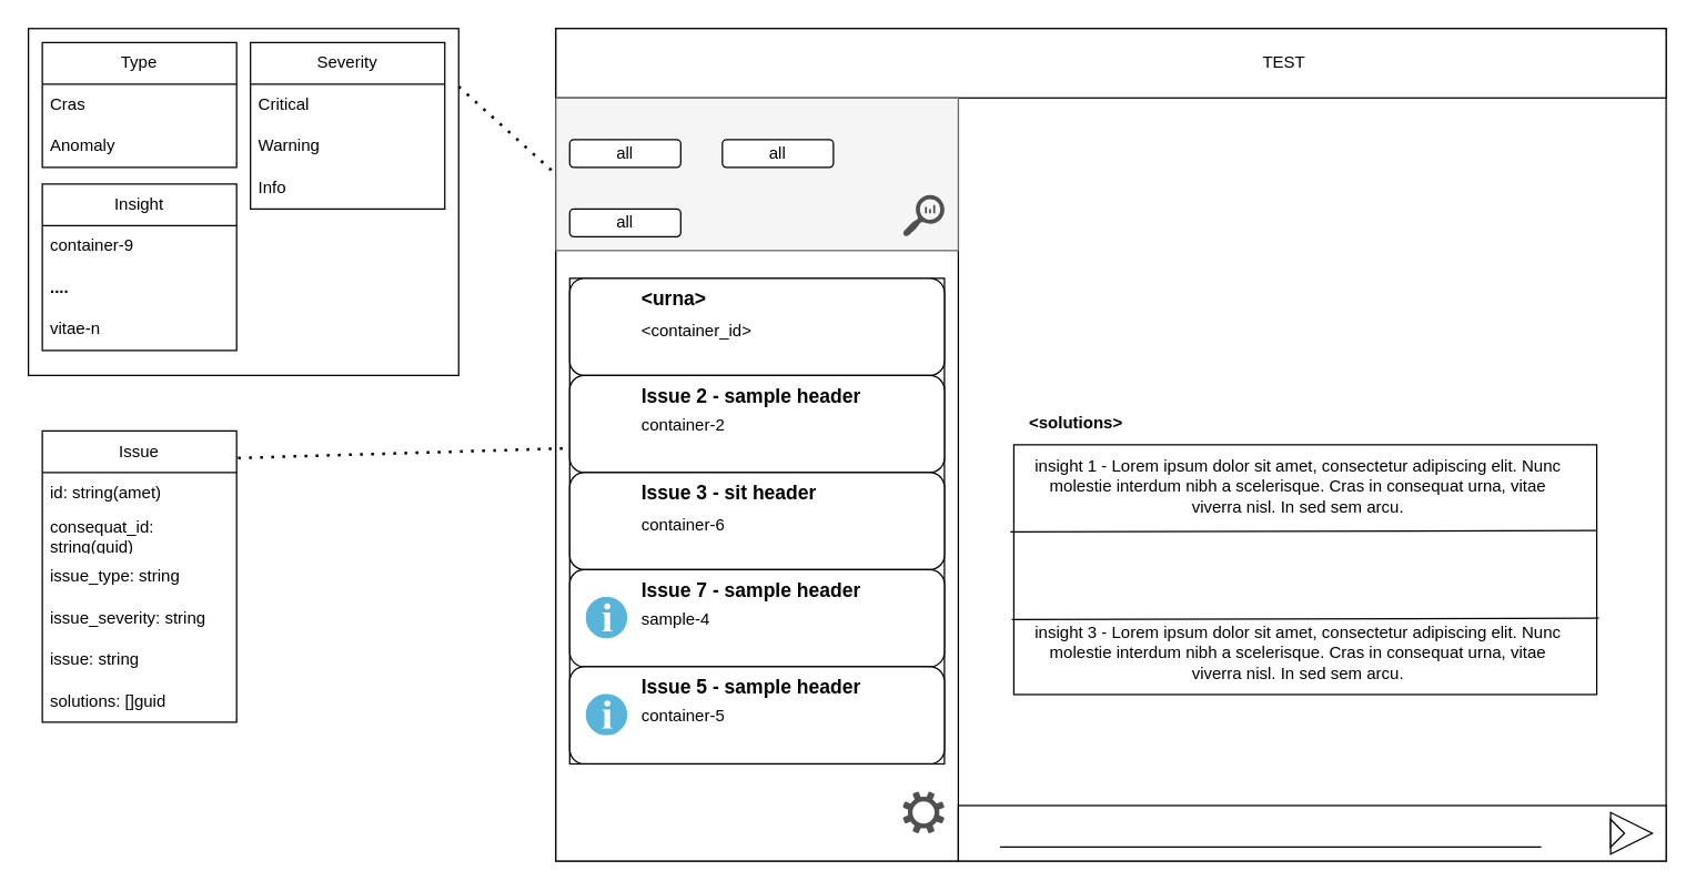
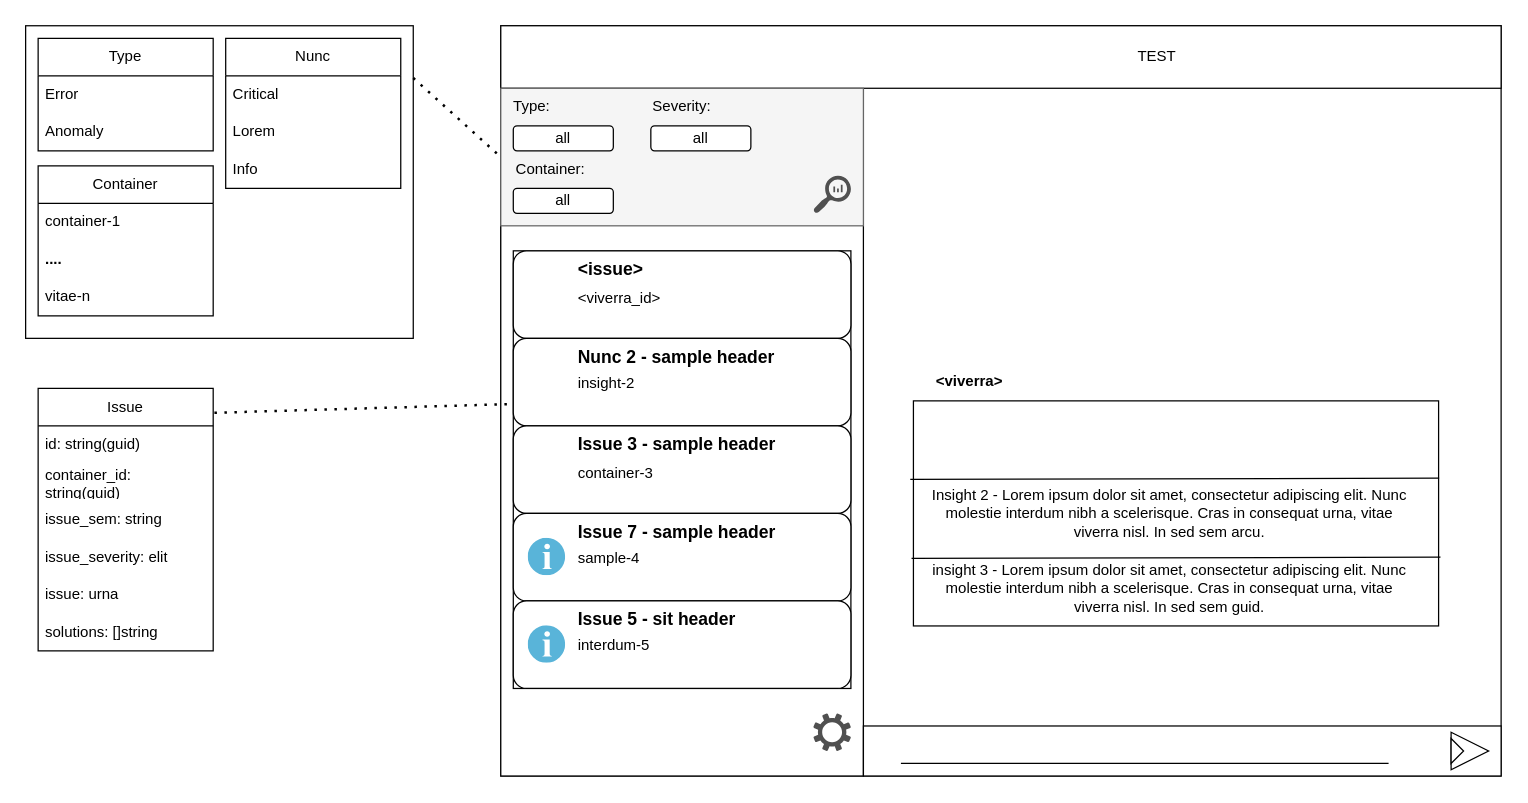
- <mxCell id="51" value="Severity" style="swimlane;fontStyle=0;childLayout=stackLayout;horizontal=1;startSize=30;horizontalStack=0;resizeParent=1;resizeParentMax=0;resizeLast=0;collapsible=1;marginBottom=0;whiteSpace=wrap;html=1;" parent="1" vertex="1"><mxGeometry x="180" y="30" width="140" height="120" as="geometry" /></mxCell>
+ <mxCell id="51" value="Nunc" style="swimlane;fontStyle=0;childLayout=stackLayout;horizontal=1;startSize=30;horizontalStack=0;resizeParent=1;resizeParentMax=0;resizeLast=0;collapsible=1;marginBottom=0;whiteSpace=wrap;html=1;" parent="1" vertex="1"><mxGeometry x="180" y="30" width="140" height="120" as="geometry" /></mxCell>
- <mxCell id="49" value="Cras" style="text;strokeColor=none;fillColor=none;align=left;verticalAlign=middle;spacingLeft=4;spacingRight=4;overflow=hidden;points=[[0,0.5],[1,0.5]];portConstraint=eastwest;rotatable=0;whiteSpace=wrap;html=1;" parent="48" vertex="1"><mxGeometry y="30" width="140" height="30" as="geometry" /></mxCell>
+ <mxCell id="49" value="Error" style="text;strokeColor=none;fillColor=none;align=left;verticalAlign=middle;spacingLeft=4;spacingRight=4;overflow=hidden;points=[[0,0.5],[1,0.5]];portConstraint=eastwest;rotatable=0;whiteSpace=wrap;html=1;" parent="48" vertex="1"><mxGeometry y="30" width="140" height="30" as="geometry" /></mxCell>
+ <mxCell id="15" value="Type:" style="text;html=1;strokeColor=none;fillColor=none;align=center;verticalAlign=middle;whiteSpace=wrap;rounded=0;" parent="1" vertex="1"><mxGeometry x="400" y="70" width="50" height="30" as="geometry" /></mxCell>
+ <mxCell id="16" value="Severity:" style="text;html=1;strokeColor=none;fillColor=none;align=center;verticalAlign=middle;whiteSpace=wrap;rounded=0;" parent="1" vertex="1"><mxGeometry x="515" y="70" width="60" height="30" as="geometry" /></mxCell>
- <mxCell id="53" value="Warning" style="text;strokeColor=none;fillColor=none;align=left;verticalAlign=middle;spacingLeft=4;spacingRight=4;overflow=hidden;points=[[0,0.5],[1,0.5]];portConstraint=eastwest;rotatable=0;whiteSpace=wrap;html=1;" parent="51" vertex="1"><mxGeometry y="60" width="140" height="30" as="geometry" /></mxCell>
+ <mxCell id="53" value="Lorem" style="text;strokeColor=none;fillColor=none;align=left;verticalAlign=middle;spacingLeft=4;spacingRight=4;overflow=hidden;points=[[0,0.5],[1,0.5]];portConstraint=eastwest;rotatable=0;whiteSpace=wrap;html=1;" parent="51" vertex="1"><mxGeometry y="60" width="140" height="30" as="geometry" /></mxCell>
+ <mxCell id="29" value="Container:" style="text;html=1;strokeColor=none;fillColor=none;align=center;verticalAlign=middle;whiteSpace=wrap;rounded=0;" parent="1" vertex="1"><mxGeometry x="410" y="120" width="60" height="30" as="geometry" /></mxCell>
- <mxCell id="55" value="Insight" style="swimlane;fontStyle=0;childLayout=stackLayout;horizontal=1;startSize=30;horizontalStack=0;resizeParent=1;resizeParentMax=0;resizeLast=0;collapsible=1;marginBottom=0;whiteSpace=wrap;html=1;" parent="1" vertex="1"><mxGeometry x="30" y="132" width="140" height="120" as="geometry" /></mxCell>
+ <mxCell id="55" value="Container" style="swimlane;fontStyle=0;childLayout=stackLayout;horizontal=1;startSize=30;horizontalStack=0;resizeParent=1;resizeParentMax=0;resizeLast=0;collapsible=1;marginBottom=0;whiteSpace=wrap;html=1;" parent="1" vertex="1"><mxGeometry x="30" y="132" width="140" height="120" as="geometry" /></mxCell>
- <mxCell id="56" value="container-9" style="text;strokeColor=none;fillColor=none;align=left;verticalAlign=middle;spacingLeft=4;spacingRight=4;overflow=hidden;points=[[0,0.5],[1,0.5]];portConstraint=eastwest;rotatable=0;whiteSpace=wrap;html=1;" parent="55" vertex="1"><mxGeometry y="30" width="140" height="30" as="geometry" /></mxCell>
+ <mxCell id="56" value="container-1" style="text;strokeColor=none;fillColor=none;align=left;verticalAlign=middle;spacingLeft=4;spacingRight=4;overflow=hidden;points=[[0,0.5],[1,0.5]];portConstraint=eastwest;rotatable=0;whiteSpace=wrap;html=1;" parent="55" vertex="1"><mxGeometry y="30" width="140" height="30" as="geometry" /></mxCell>
- <mxCell id="33" value="&lt;span style=&quot;font-size: 14px;&quot;&gt;&lt;b&gt;&amp;lt;urna&amp;gt;&lt;/b&gt;&lt;/span&gt;" style="text;html=1;strokeColor=none;fillColor=none;align=left;verticalAlign=middle;whiteSpace=wrap;rounded=0;" parent="1" vertex="1"><mxGeometry x="460" y="200" width="170" height="30" as="geometry" /></mxCell>
+ <mxCell id="33" value="&lt;span style=&quot;font-size: 14px;&quot;&gt;&lt;b&gt;&amp;lt;issue&amp;gt;&lt;/b&gt;&lt;/span&gt;" style="text;html=1;strokeColor=none;fillColor=none;align=left;verticalAlign=middle;whiteSpace=wrap;rounded=0;" parent="1" vertex="1"><mxGeometry x="460" y="200" width="170" height="30" as="geometry" /></mxCell>
- <mxCell id="43" value="&amp;lt;container_id&amp;gt;" style="text;html=1;strokeColor=none;fillColor=none;align=left;verticalAlign=middle;whiteSpace=wrap;rounded=0;" parent="1" vertex="1"><mxGeometry x="460" y="224" width="150" height="28" as="geometry" /></mxCell>
+ <mxCell id="43" value="&amp;lt;viverra_id&amp;gt;" style="text;html=1;strokeColor=none;fillColor=none;align=left;verticalAlign=middle;whiteSpace=wrap;rounded=0;" parent="1" vertex="1"><mxGeometry x="460" y="224" width="150" height="28" as="geometry" /></mxCell>
- <mxCell id="34" value="&lt;b&gt;&lt;font style=&quot;font-size: 14px;&quot;&gt;Issue 2 - sample header&lt;/font&gt;&lt;/b&gt;" style="text;html=1;strokeColor=none;fillColor=none;align=left;verticalAlign=middle;whiteSpace=wrap;rounded=0;" parent="1" vertex="1"><mxGeometry x="460" y="270" width="170" height="30" as="geometry" /></mxCell>
+ <mxCell id="34" value="&lt;b&gt;&lt;font style=&quot;font-size: 14px;&quot;&gt;Nunc 2 - sample header&lt;/font&gt;&lt;/b&gt;" style="text;html=1;strokeColor=none;fillColor=none;align=left;verticalAlign=middle;whiteSpace=wrap;rounded=0;" parent="1" vertex="1"><mxGeometry x="460" y="270" width="170" height="30" as="geometry" /></mxCell>
- <mxCell id="31" value="&lt;b&gt;&amp;lt;solutions&amp;gt;&lt;/b&gt;" style="text;html=1;strokeColor=none;fillColor=none;align=center;verticalAlign=middle;whiteSpace=wrap;rounded=0;" parent="1" vertex="1"><mxGeometry x="730" y="290" width="90" height="30" as="geometry" /></mxCell>
+ <mxCell id="31" value="&lt;b&gt;&amp;lt;viverra&amp;gt;&lt;/b&gt;" style="text;html=1;strokeColor=none;fillColor=none;align=center;verticalAlign=middle;whiteSpace=wrap;rounded=0;" parent="1" vertex="1"><mxGeometry x="730" y="290" width="90" height="30" as="geometry" /></mxCell>
- <mxCell id="44" value="container-2" style="text;html=1;strokeColor=none;fillColor=none;align=left;verticalAlign=middle;whiteSpace=wrap;rounded=0;" parent="1" vertex="1"><mxGeometry x="460" y="292" width="150" height="28" as="geometry" /></mxCell>
+ <mxCell id="44" value="insight-2" style="text;html=1;strokeColor=none;fillColor=none;align=left;verticalAlign=middle;whiteSpace=wrap;rounded=0;" parent="1" vertex="1"><mxGeometry x="460" y="292" width="150" height="28" as="geometry" /></mxCell>
- <mxCell id="20" value="insight 1 -&amp;nbsp;Lorem ipsum dolor sit amet, consectetur adipiscing elit. Nunc molestie interdum nibh a scelerisque. Cras in consequat urna, vitae viverra nisl. In sed sem arcu." style="text;html=1;strokeColor=none;fillColor=none;align=center;verticalAlign=middle;whiteSpace=wrap;rounded=0;" parent="1" vertex="1"><mxGeometry x="740" y="330" width="390" height="40" as="geometry" /></mxCell>
- <mxCell id="60" value="id: string(amet)" style="text;strokeColor=none;fillColor=none;align=left;verticalAlign=middle;spacingLeft=4;spacingRight=4;overflow=hidden;points=[[0,0.5],[1,0.5]];portConstraint=eastwest;rotatable=0;whiteSpace=wrap;html=1;" parent="59" vertex="1"><mxGeometry y="30" width="140" height="30" as="geometry" /></mxCell>
+ <mxCell id="60" value="id: string(guid)" style="text;strokeColor=none;fillColor=none;align=left;verticalAlign=middle;spacingLeft=4;spacingRight=4;overflow=hidden;points=[[0,0.5],[1,0.5]];portConstraint=eastwest;rotatable=0;whiteSpace=wrap;html=1;" parent="59" vertex="1"><mxGeometry y="30" width="140" height="30" as="geometry" /></mxCell>
- <mxCell id="35" value="&lt;b&gt;&lt;font style=&quot;font-size: 14px;&quot;&gt;Issue 3 - sit header&lt;/font&gt;&lt;/b&gt;" style="text;html=1;strokeColor=none;fillColor=none;align=left;verticalAlign=middle;whiteSpace=wrap;rounded=0;" parent="1" vertex="1"><mxGeometry x="460" y="340" width="170" height="30" as="geometry" /></mxCell>
+ <mxCell id="35" value="&lt;b&gt;&lt;font style=&quot;font-size: 14px;&quot;&gt;Issue 3 - sample header&lt;/font&gt;&lt;/b&gt;" style="text;html=1;strokeColor=none;fillColor=none;align=left;verticalAlign=middle;whiteSpace=wrap;rounded=0;" parent="1" vertex="1"><mxGeometry x="460" y="340" width="170" height="30" as="geometry" /></mxCell>
- <mxCell id="45" value="container-6" style="text;html=1;strokeColor=none;fillColor=none;align=left;verticalAlign=middle;whiteSpace=wrap;rounded=0;" parent="1" vertex="1"><mxGeometry x="460" y="364" width="150" height="28" as="geometry" /></mxCell>
+ <mxCell id="45" value="container-3" style="text;html=1;strokeColor=none;fillColor=none;align=left;verticalAlign=middle;whiteSpace=wrap;rounded=0;" parent="1" vertex="1"><mxGeometry x="460" y="364" width="150" height="28" as="geometry" /></mxCell>
- <mxCell id="61" value="consequat_id: string(guid)" style="text;strokeColor=none;fillColor=none;align=left;verticalAlign=middle;spacingLeft=4;spacingRight=4;overflow=hidden;points=[[0,0.5],[1,0.5]];portConstraint=eastwest;rotatable=0;whiteSpace=wrap;html=1;" vertex="1" parent="59"><mxGeometry y="60" width="140" height="30" as="geometry" /></mxCell>
+ <mxCell id="61" value="container_id: string(guid)" style="text;strokeColor=none;fillColor=none;align=left;verticalAlign=middle;spacingLeft=4;spacingRight=4;overflow=hidden;points=[[0,0.5],[1,0.5]];portConstraint=eastwest;rotatable=0;whiteSpace=wrap;html=1;" vertex="1" parent="59"><mxGeometry y="60" width="140" height="30" as="geometry" /></mxCell>
+ <mxCell id="21" value="Insight 2 -&amp;nbsp;Lorem ipsum dolor sit amet, consectetur adipiscing elit. Nunc molestie interdum nibh a scelerisque. Cras in consequat urna, vitae viverra nisl. In sed sem arcu." style="text;html=1;strokeColor=none;fillColor=none;align=center;verticalAlign=middle;whiteSpace=wrap;rounded=0;" parent="1" vertex="1"><mxGeometry x="740" y="390" width="390" height="40" as="geometry" /></mxCell>
- <mxCell id="62" value="issue_type: string" style="text;strokeColor=none;fillColor=none;align=left;verticalAlign=middle;spacingLeft=4;spacingRight=4;overflow=hidden;points=[[0,0.5],[1,0.5]];portConstraint=eastwest;rotatable=0;whiteSpace=wrap;html=1;" parent="59" vertex="1"><mxGeometry y="90" width="140" height="30" as="geometry" /></mxCell>
+ <mxCell id="62" value="issue_sem: string" style="text;strokeColor=none;fillColor=none;align=left;verticalAlign=middle;spacingLeft=4;spacingRight=4;overflow=hidden;points=[[0,0.5],[1,0.5]];portConstraint=eastwest;rotatable=0;whiteSpace=wrap;html=1;" parent="59" vertex="1"><mxGeometry y="90" width="140" height="30" as="geometry" /></mxCell>
- <mxCell id="63" value="issue_severity: string" style="text;strokeColor=none;fillColor=none;align=left;verticalAlign=middle;spacingLeft=4;spacingRight=4;overflow=hidden;points=[[0,0.5],[1,0.5]];portConstraint=eastwest;rotatable=0;whiteSpace=wrap;html=1;" parent="59" vertex="1"><mxGeometry y="120" width="140" height="30" as="geometry" /></mxCell>
+ <mxCell id="63" value="issue_severity: elit" style="text;strokeColor=none;fillColor=none;align=left;verticalAlign=middle;spacingLeft=4;spacingRight=4;overflow=hidden;points=[[0,0.5],[1,0.5]];portConstraint=eastwest;rotatable=0;whiteSpace=wrap;html=1;" parent="59" vertex="1"><mxGeometry y="120" width="140" height="30" as="geometry" /></mxCell>
- <mxCell id="22" value="insight 3 -&amp;nbsp;Lorem ipsum dolor sit amet, consectetur adipiscing elit. Nunc molestie interdum nibh a scelerisque. Cras in consequat urna, vitae viverra nisl. In sed sem arcu." style="text;html=1;strokeColor=none;fillColor=none;align=center;verticalAlign=middle;whiteSpace=wrap;rounded=0;" parent="1" vertex="1"><mxGeometry x="740" y="450" width="390" height="40" as="geometry" /></mxCell>
+ <mxCell id="22" value="insight 3 -&amp;nbsp;Lorem ipsum dolor sit amet, consectetur adipiscing elit. Nunc molestie interdum nibh a scelerisque. Cras in consequat urna, vitae viverra nisl. In sed sem guid." style="text;html=1;strokeColor=none;fillColor=none;align=center;verticalAlign=middle;whiteSpace=wrap;rounded=0;" parent="1" vertex="1"><mxGeometry x="740" y="450" width="390" height="40" as="geometry" /></mxCell>
- <mxCell id="64" value="issue: string" style="text;strokeColor=none;fillColor=none;align=left;verticalAlign=middle;spacingLeft=4;spacingRight=4;overflow=hidden;points=[[0,0.5],[1,0.5]];portConstraint=eastwest;rotatable=0;whiteSpace=wrap;html=1;" parent="59" vertex="1"><mxGeometry y="150" width="140" height="30" as="geometry" /></mxCell>
+ <mxCell id="64" value="issue: urna" style="text;strokeColor=none;fillColor=none;align=left;verticalAlign=middle;spacingLeft=4;spacingRight=4;overflow=hidden;points=[[0,0.5],[1,0.5]];portConstraint=eastwest;rotatable=0;whiteSpace=wrap;html=1;" parent="59" vertex="1"><mxGeometry y="150" width="140" height="30" as="geometry" /></mxCell>
- <mxCell id="37" value="&lt;b&gt;&lt;font style=&quot;font-size: 14px;&quot;&gt;Issue 5 - sample header&lt;/font&gt;&lt;/b&gt;" style="text;html=1;strokeColor=none;fillColor=none;align=left;verticalAlign=middle;whiteSpace=wrap;rounded=0;" parent="1" vertex="1"><mxGeometry x="460" y="480" width="170" height="30" as="geometry" /></mxCell>
+ <mxCell id="37" value="&lt;b&gt;&lt;font style=&quot;font-size: 14px;&quot;&gt;Issue 5 - sit header&lt;/font&gt;&lt;/b&gt;" style="text;html=1;strokeColor=none;fillColor=none;align=left;verticalAlign=middle;whiteSpace=wrap;rounded=0;" parent="1" vertex="1"><mxGeometry x="460" y="480" width="170" height="30" as="geometry" /></mxCell>
- <mxCell id="65" value="solutions: []guid" style="text;strokeColor=none;fillColor=none;align=left;verticalAlign=middle;spacingLeft=4;spacingRight=4;overflow=hidden;points=[[0,0.5],[1,0.5]];portConstraint=eastwest;rotatable=0;whiteSpace=wrap;html=1;" parent="59" vertex="1"><mxGeometry y="180" width="140" height="30" as="geometry" /></mxCell>
+ <mxCell id="65" value="solutions: []string" style="text;strokeColor=none;fillColor=none;align=left;verticalAlign=middle;spacingLeft=4;spacingRight=4;overflow=hidden;points=[[0,0.5],[1,0.5]];portConstraint=eastwest;rotatable=0;whiteSpace=wrap;html=1;" parent="59" vertex="1"><mxGeometry y="180" width="140" height="30" as="geometry" /></mxCell>
- <mxCell id="47" value="container-5" style="text;html=1;strokeColor=none;fillColor=none;align=left;verticalAlign=middle;whiteSpace=wrap;rounded=0;" parent="1" vertex="1"><mxGeometry x="460" y="502" width="150" height="28" as="geometry" /></mxCell>
+ <mxCell id="47" value="interdum-5" style="text;html=1;strokeColor=none;fillColor=none;align=left;verticalAlign=middle;whiteSpace=wrap;rounded=0;" parent="1" vertex="1"><mxGeometry x="460" y="502" width="150" height="28" as="geometry" /></mxCell>
